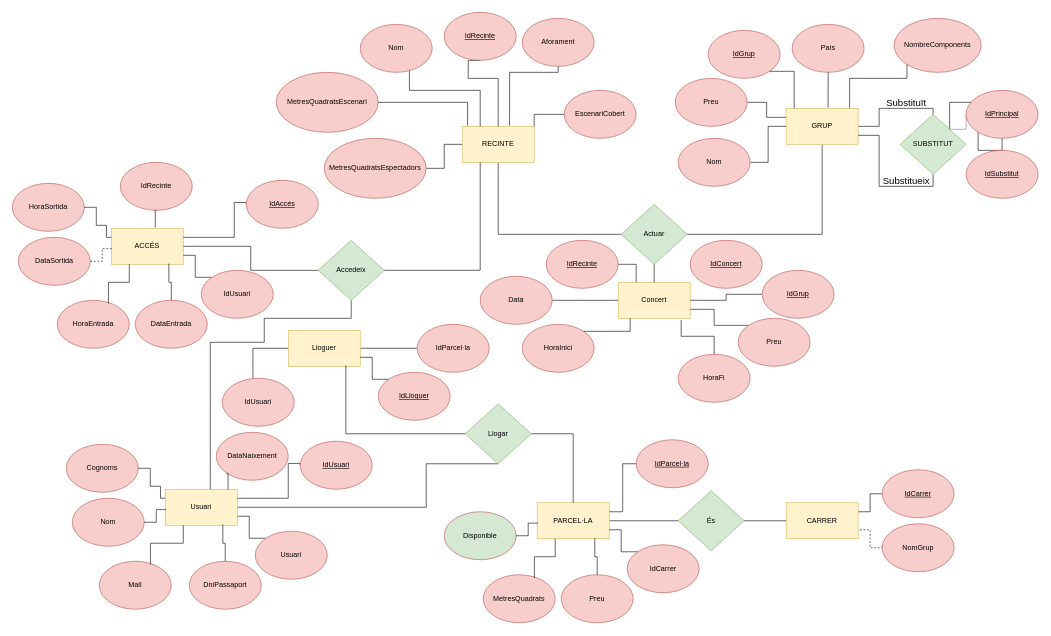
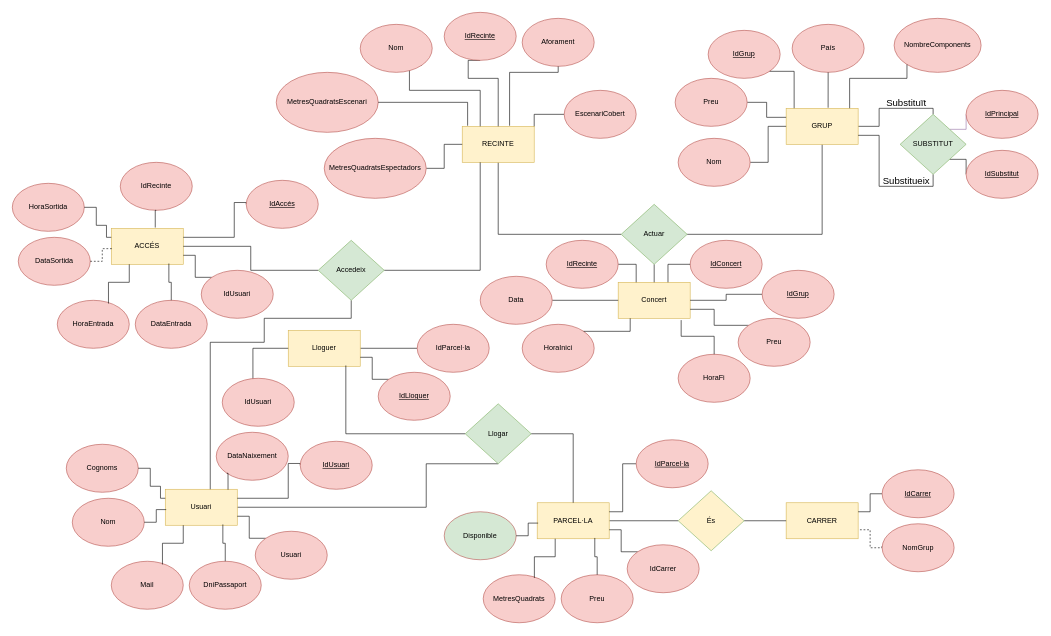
- <mxCell id="30" style="edgeStyle=orthogonalEdgeStyle;rounded=0;orthogonalLoop=1;jettySize=auto;html=1;exitX=1;exitY=1;exitDx=0;exitDy=0;endArrow=none;endFill=0;" edge="1" parent="1" source="32" target="33"><mxGeometry relative="1" as="geometry" /></mxCell>
+ <mxCell id="30" style="edgeStyle=orthogonalEdgeStyle;rounded=0;orthogonalLoop=1;jettySize=auto;html=1;exitX=1;exitY=1;exitDx=0;exitDy=0;entryX=0;entryY=0.5;entryDx=0;entryDy=0;endArrow=none;endFill=0;" edge="1" parent="1" source="32" target="34"><mxGeometry relative="1" as="geometry" /></mxCell>
+ <mxCell id="51" style="edgeStyle=orthogonalEdgeStyle;rounded=0;orthogonalLoop=1;jettySize=auto;html=1;exitX=0;exitY=0.5;exitDx=0;exitDy=0;entryX=0.692;entryY=0;entryDx=0;entryDy=0;entryPerimeter=0;endArrow=none;endFill=0;" edge="1" parent="1" source="40" target="37"><mxGeometry relative="1" as="geometry" /></mxCell>
- <mxCell id="72" value="És" style="rhombus;whiteSpace=wrap;html=1;fillColor=#d5e8d4;strokeColor=#82b366;" vertex="1" parent="1"><mxGeometry x="1130" y="817.5" width="110" height="100" as="geometry" /></mxCell>
+ <mxCell id="72" value="És" style="rhombus;whiteSpace=wrap;html=1;fillColor=#fff2cc;strokeColor=#82b366;" vertex="1" parent="1"><mxGeometry x="1130" y="817.5" width="110" height="100" as="geometry" /></mxCell>
- <mxCell id="81" value="Mail" style="ellipse;whiteSpace=wrap;html=1;fillColor=#f8cecc;strokeColor=#b85450;" vertex="1" parent="1"><mxGeometry x="165" y="935" width="120" height="80" as="geometry" /></mxCell>
+ <mxCell id="81" value="Mail" style="ellipse;whiteSpace=wrap;html=1;fillColor=#f8cecc;strokeColor=#b85450;" vertex="1" parent="1"><mxGeometry x="185" y="935" width="120" height="80" as="geometry" /></mxCell>
